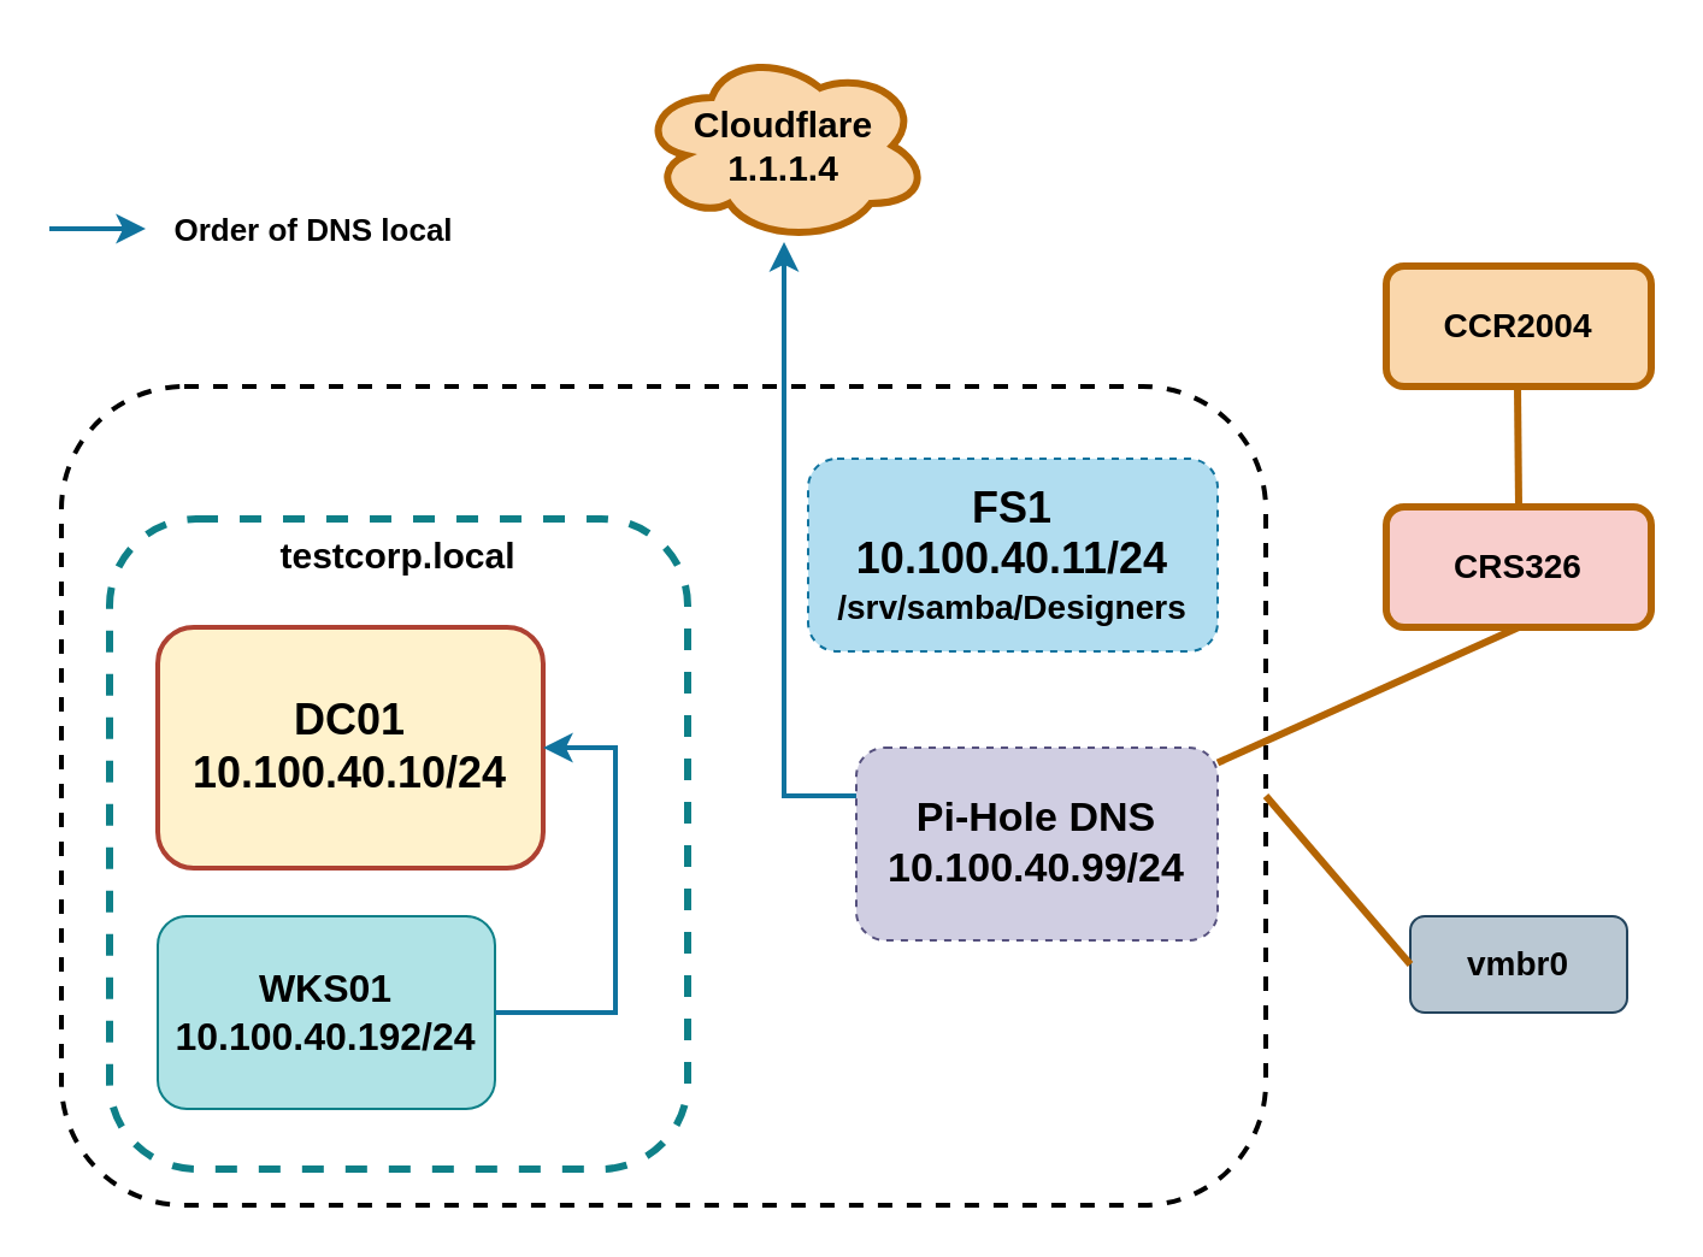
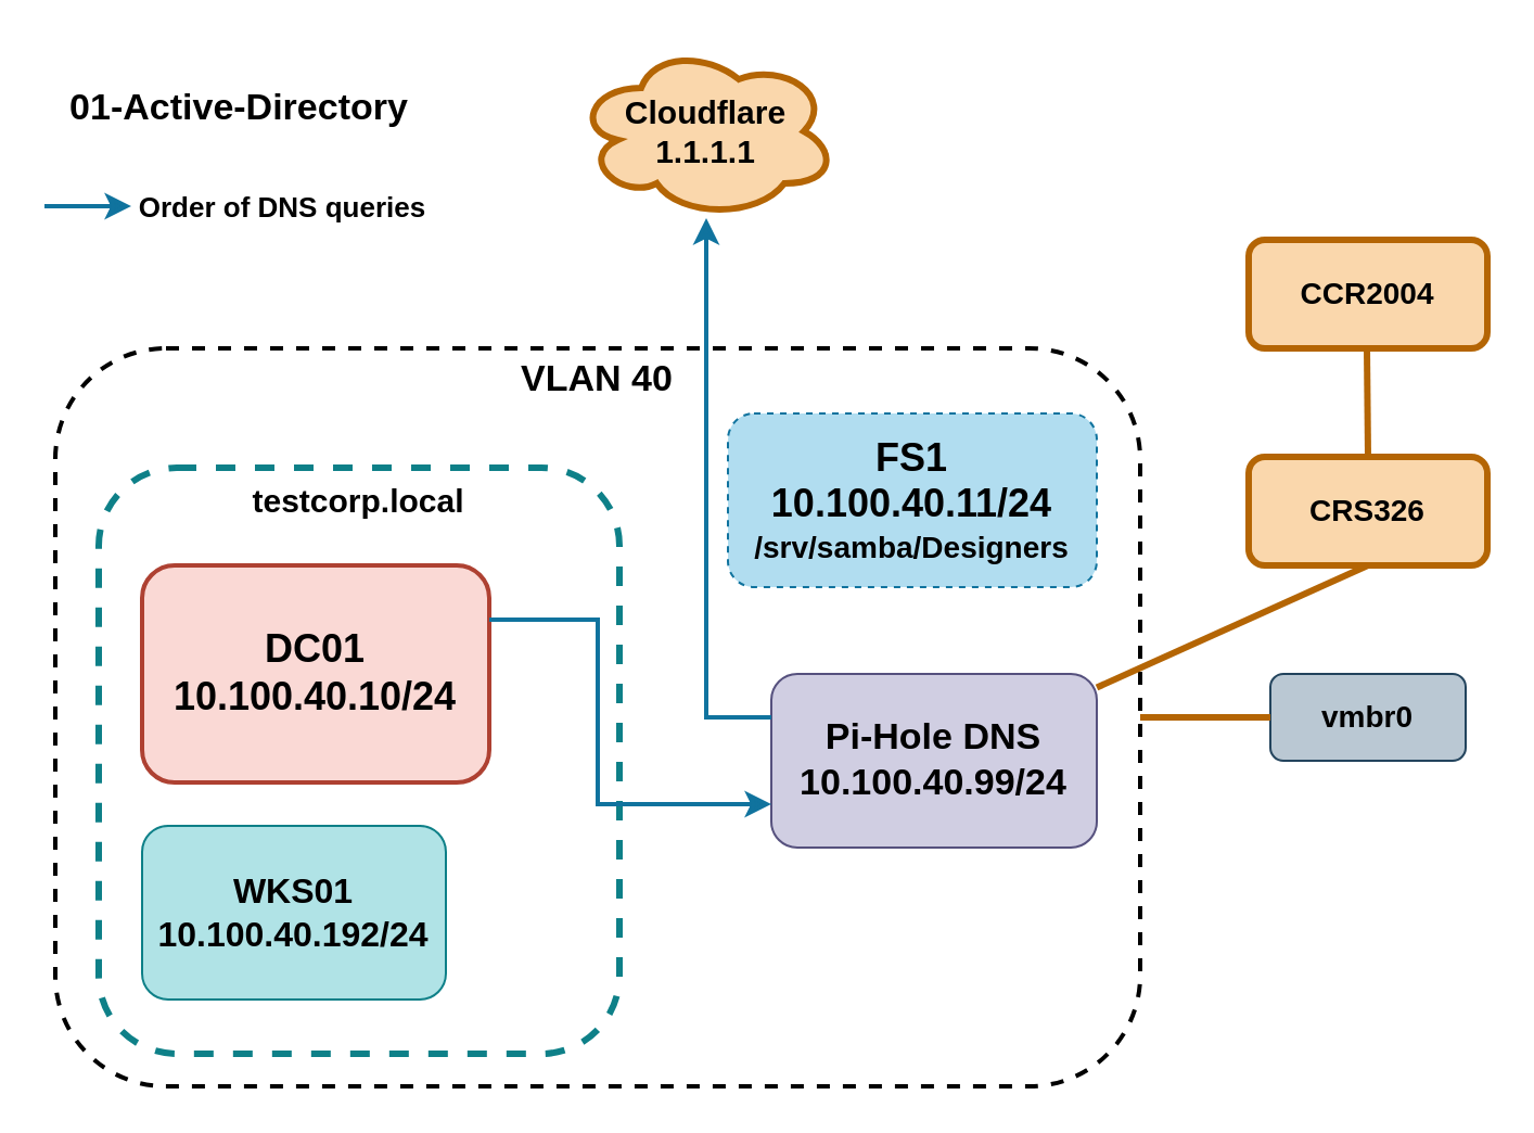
+ <mxCell id="3" value="&lt;b&gt;&lt;font style=&quot;font-size: 17px;&quot;&gt;01-Active-Directory&lt;/font&gt;&lt;/b&gt;" style="text;html=1;align=center;verticalAlign=middle;whiteSpace=wrap;rounded=0;" vertex="1" parent="1"><mxGeometry x="25" y="30" width="170" height="40" as="geometry" /></mxCell>
- <mxCell id="13" value="&lt;div&gt;&lt;font style=&quot;font-size: 15px;&quot;&gt;&lt;b&gt;Cloudflare&lt;/b&gt;&lt;/font&gt;&lt;/div&gt;&lt;div&gt;&lt;font style=&quot;font-size: 15px;&quot;&gt;&lt;b&gt;1.1.1.4&lt;/b&gt;&lt;/font&gt;&lt;/div&gt;" style="ellipse;shape=cloud;whiteSpace=wrap;html=1;fillColor=#fad7ac;strokeColor=#b46504;strokeWidth=3;" vertex="1" parent="1"><mxGeometry x="265" y="20" width="120" height="80" as="geometry" /></mxCell>
+ <mxCell id="13" value="&lt;div&gt;&lt;font style=&quot;font-size: 15px;&quot;&gt;&lt;b&gt;Cloudflare&lt;/b&gt;&lt;/font&gt;&lt;/div&gt;&lt;div&gt;&lt;font style=&quot;font-size: 15px;&quot;&gt;&lt;b&gt;1.1.1.1&lt;/b&gt;&lt;/font&gt;&lt;/div&gt;" style="ellipse;shape=cloud;whiteSpace=wrap;html=1;fillColor=#fad7ac;strokeColor=#b46504;strokeWidth=3;" vertex="1" parent="1"><mxGeometry x="265" y="20" width="120" height="80" as="geometry" /></mxCell>
- <mxCell id="15" value="&lt;b&gt;&lt;font style=&quot;font-size: 13px;&quot;&gt;Order of DNS local&lt;/font&gt;&lt;/b&gt;" style="text;html=1;align=center;verticalAlign=middle;whiteSpace=wrap;rounded=0;" vertex="1" parent="1"><mxGeometry x="60" y="80" width="140" height="30" as="geometry" /></mxCell>
+ <mxCell id="15" value="&lt;b&gt;&lt;font style=&quot;font-size: 13px;&quot;&gt;Order of DNS queries&lt;/font&gt;&lt;/b&gt;" style="text;html=1;align=center;verticalAlign=middle;whiteSpace=wrap;rounded=0;" vertex="1" parent="1"><mxGeometry x="60" y="80" width="140" height="30" as="geometry" /></mxCell>
+ <mxCell id="5" value="&lt;div&gt;&lt;b&gt;&lt;font style=&quot;font-size: 17px;&quot;&gt;VLAN 40&lt;/font&gt;&lt;/b&gt;&lt;/div&gt;" style="text;html=1;align=center;verticalAlign=middle;whiteSpace=wrap;rounded=0;" vertex="1" parent="1"><mxGeometry x="230" y="160" width="90" height="30" as="geometry" /></mxCell>
- <mxCell id="18" value="&lt;b&gt;&lt;font style=&quot;font-size: 14px;&quot;&gt;CRS326&lt;/font&gt;&lt;/b&gt;" style="rounded=1;whiteSpace=wrap;html=1;fillColor=#f8cecc;strokeColor=#b46504;strokeWidth=3;" vertex="1" parent="1"><mxGeometry x="575" y="210" width="110" height="50" as="geometry" /></mxCell>
+ <mxCell id="18" value="&lt;b&gt;&lt;font style=&quot;font-size: 14px;&quot;&gt;CRS326&lt;/font&gt;&lt;/b&gt;" style="rounded=1;whiteSpace=wrap;html=1;fillColor=#fad7ac;strokeColor=#b46504;strokeWidth=3;" vertex="1" parent="1"><mxGeometry x="575" y="210" width="110" height="50" as="geometry" /></mxCell>
- <mxCell id="6" value="&lt;div&gt;&lt;b&gt;&lt;font style=&quot;font-size: 18px;&quot;&gt;DC01&lt;/font&gt;&lt;/b&gt;&lt;/div&gt;&lt;div&gt;&lt;b&gt;&lt;font style=&quot;font-size: 18px;&quot;&gt;10.100.40.10/24&lt;/font&gt;&lt;/b&gt;&lt;/div&gt;" style="rounded=1;whiteSpace=wrap;html=1;fillColor=#fff2cc;strokeColor=#ae4132;strokeWidth=2;" vertex="1" parent="1"><mxGeometry x="65" y="260" width="160" height="100" as="geometry" /></mxCell>
+ <mxCell id="6" value="&lt;div&gt;&lt;b&gt;&lt;font style=&quot;font-size: 18px;&quot;&gt;DC01&lt;/font&gt;&lt;/b&gt;&lt;/div&gt;&lt;div&gt;&lt;b&gt;&lt;font style=&quot;font-size: 18px;&quot;&gt;10.100.40.10/24&lt;/font&gt;&lt;/b&gt;&lt;/div&gt;" style="rounded=1;whiteSpace=wrap;html=1;fillColor=#fad9d5;strokeColor=#ae4132;strokeWidth=2;" vertex="1" parent="1"><mxGeometry x="65" y="260" width="160" height="100" as="geometry" /></mxCell>
+ <mxCell id="11" value="" style="endArrow=classic;html=1;rounded=0;exitX=1;exitY=0.25;exitDx=0;exitDy=0;entryX=0;entryY=0.75;entryDx=0;entryDy=0;fillColor=#b1ddf0;strokeColor=#10739e;strokeWidth=2;" edge="1" parent="1" source="6" target="9"><mxGeometry width="50" height="50" relative="1" as="geometry"><mxPoint x="435" y="340" as="sourcePoint" /><mxPoint x="385" y="390" as="targetPoint" /><Array as="points"><mxPoint x="275" y="285" /><mxPoint x="275" y="370" /></Array></mxGeometry></mxCell>
- <mxCell id="9" value="&lt;div&gt;&lt;font style=&quot;font-size: 17px;&quot;&gt;&lt;b&gt;&lt;font&gt;Pi-Hole DNS&lt;br&gt;&lt;/font&gt;&lt;/b&gt;&lt;/font&gt;&lt;/div&gt;&lt;div&gt;&lt;font style=&quot;font-size: 17px;&quot;&gt;&lt;b&gt;&lt;font&gt;10.100.40.99/24&lt;/font&gt;&lt;/b&gt;&lt;/font&gt;&lt;/div&gt;" style="rounded=1;whiteSpace=wrap;html=1;fillColor=#d0cee2;strokeColor=#56517e;dashed=1;" vertex="1" parent="1"><mxGeometry x="355" y="310" width="150" height="80" as="geometry" /></mxCell>
+ <mxCell id="9" value="&lt;div&gt;&lt;font style=&quot;font-size: 17px;&quot;&gt;&lt;b&gt;&lt;font&gt;Pi-Hole DNS&lt;br&gt;&lt;/font&gt;&lt;/b&gt;&lt;/font&gt;&lt;/div&gt;&lt;div&gt;&lt;font style=&quot;font-size: 17px;&quot;&gt;&lt;b&gt;&lt;font&gt;10.100.40.99/24&lt;/font&gt;&lt;/b&gt;&lt;/font&gt;&lt;/div&gt;" style="rounded=1;whiteSpace=wrap;html=1;fillColor=#d0cee2;strokeColor=#56517e;" vertex="1" parent="1"><mxGeometry x="355" y="310" width="150" height="80" as="geometry" /></mxCell>
- <mxCell id="10" value="" style="endArrow=classic;html=1;rounded=0;exitX=1;exitY=0.5;exitDx=0;exitDy=0;entryX=1;entryY=0.5;entryDx=0;entryDy=0;fillColor=#b1ddf0;strokeColor=#10739e;strokeWidth=2;" edge="1" parent="1" source="7" target="6"><mxGeometry width="50" height="50" relative="1" as="geometry"><mxPoint x="425" y="340" as="sourcePoint" /><mxPoint x="485" y="290" as="targetPoint" /><Array as="points"><mxPoint x="255" y="420" /><mxPoint x="255" y="310" /></Array></mxGeometry></mxCell>
- <mxCell id="17" value="&lt;b&gt;&lt;font style=&quot;font-size: 14px;&quot;&gt;vmbr0&lt;/font&gt;&lt;/b&gt;" style="rounded=1;whiteSpace=wrap;html=1;fillColor=#bac8d3;strokeColor=#23445d;" vertex="1" parent="1"><mxGeometry x="585" y="380" width="90" height="40" as="geometry" /></mxCell>
+ <mxCell id="17" value="&lt;b&gt;&lt;font style=&quot;font-size: 14px;&quot;&gt;vmbr0&lt;/font&gt;&lt;/b&gt;" style="rounded=1;whiteSpace=wrap;html=1;fillColor=#bac8d3;strokeColor=#23445d;" vertex="1" parent="1"><mxGeometry x="585" y="310" width="90" height="40" as="geometry" /></mxCell>
